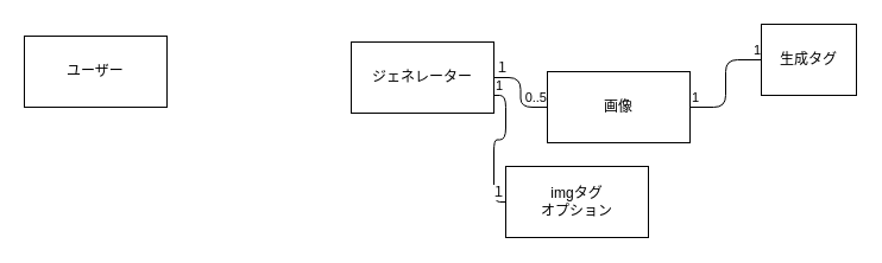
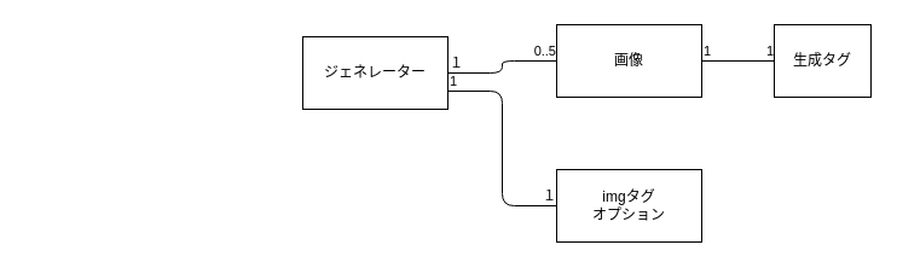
- <mxCell id="3" value="ユーザー" style="rounded=0;whiteSpace=wrap;html=1;" vertex="1" parent="1"><mxGeometry x="20" y="30" width="120" height="60" as="geometry" /></mxCell>
- <mxCell id="6" value="ジェネレーター" style="rounded=0;whiteSpace=wrap;html=1;" vertex="1" parent="1"><mxGeometry x="295" y="35" width="120" height="60" as="geometry" /></mxCell>
+ <mxCell id="6" value="ジェネレーター" style="rounded=0;whiteSpace=wrap;html=1;" vertex="1" parent="1"><mxGeometry x="250" y="30" width="120" height="60" as="geometry" /></mxCell>
- <mxCell id="2" value="画像" style="rounded=0;whiteSpace=wrap;html=1;" vertex="1" parent="1"><mxGeometry x="460" y="60" width="120" height="60" as="geometry" /></mxCell>
+ <mxCell id="2" value="画像" style="rounded=0;whiteSpace=wrap;html=1;" vertex="1" parent="1"><mxGeometry x="460" y="20" width="120" height="60" as="geometry" /></mxCell>
- <mxCell id="4" value="imgタグ&lt;br&gt;オプション" style="rounded=0;whiteSpace=wrap;html=1;" vertex="1" parent="1"><mxGeometry x="425" y="140" width="120" height="60" as="geometry" /></mxCell>
+ <mxCell id="4" value="imgタグ&lt;br&gt;オプション" style="rounded=0;whiteSpace=wrap;html=1;" vertex="1" parent="1"><mxGeometry x="460" y="140" width="120" height="60" as="geometry" /></mxCell>
